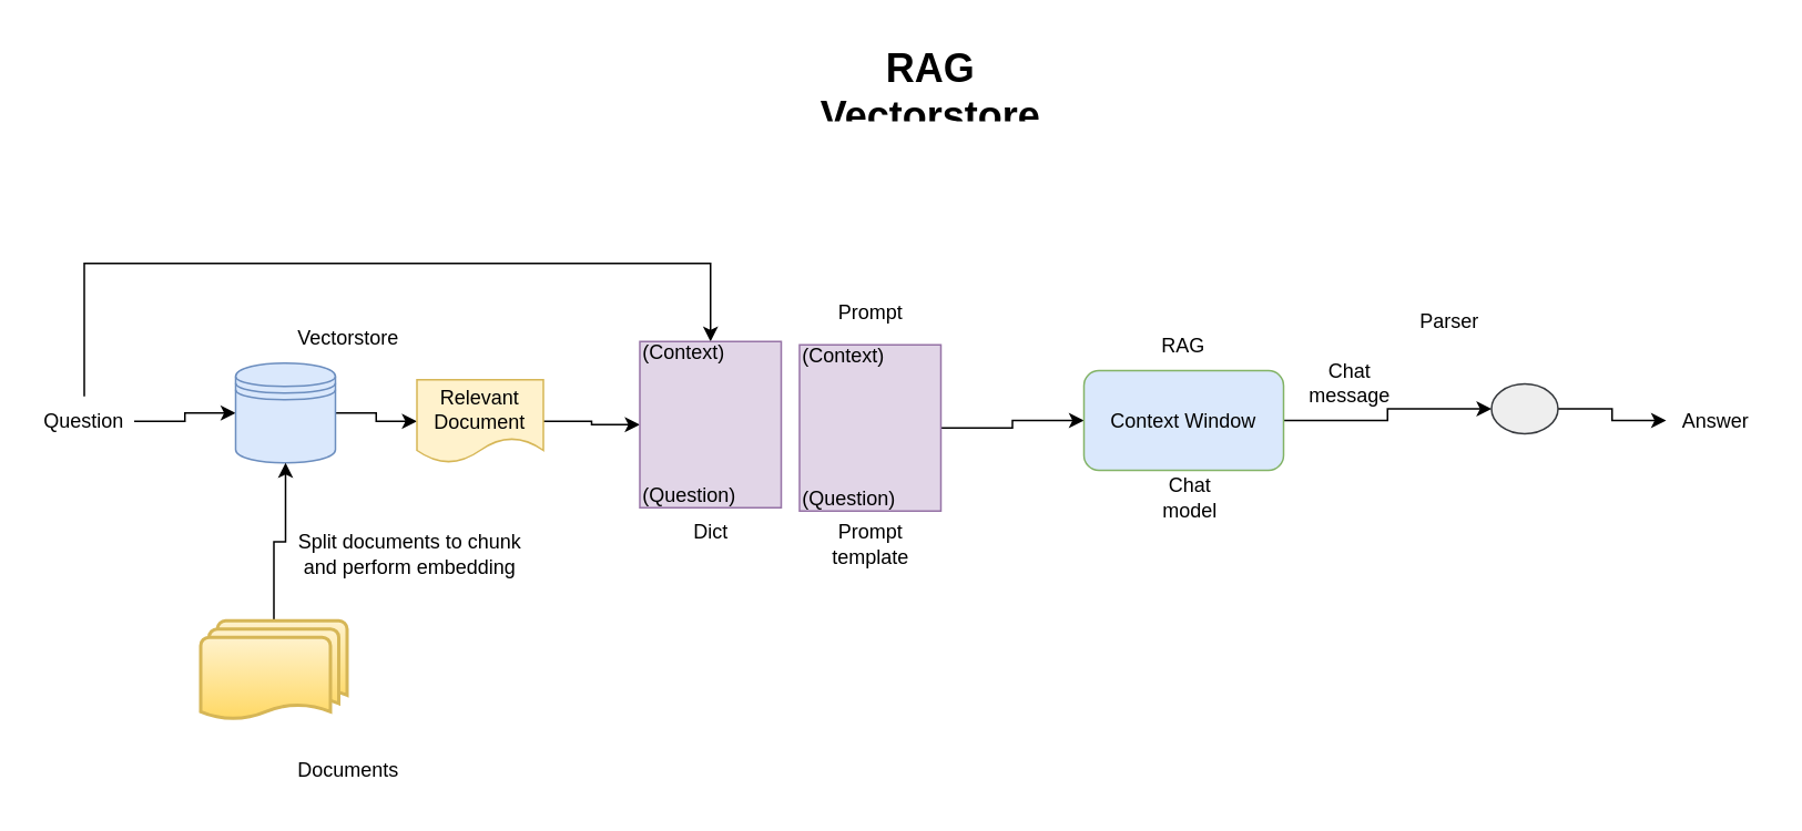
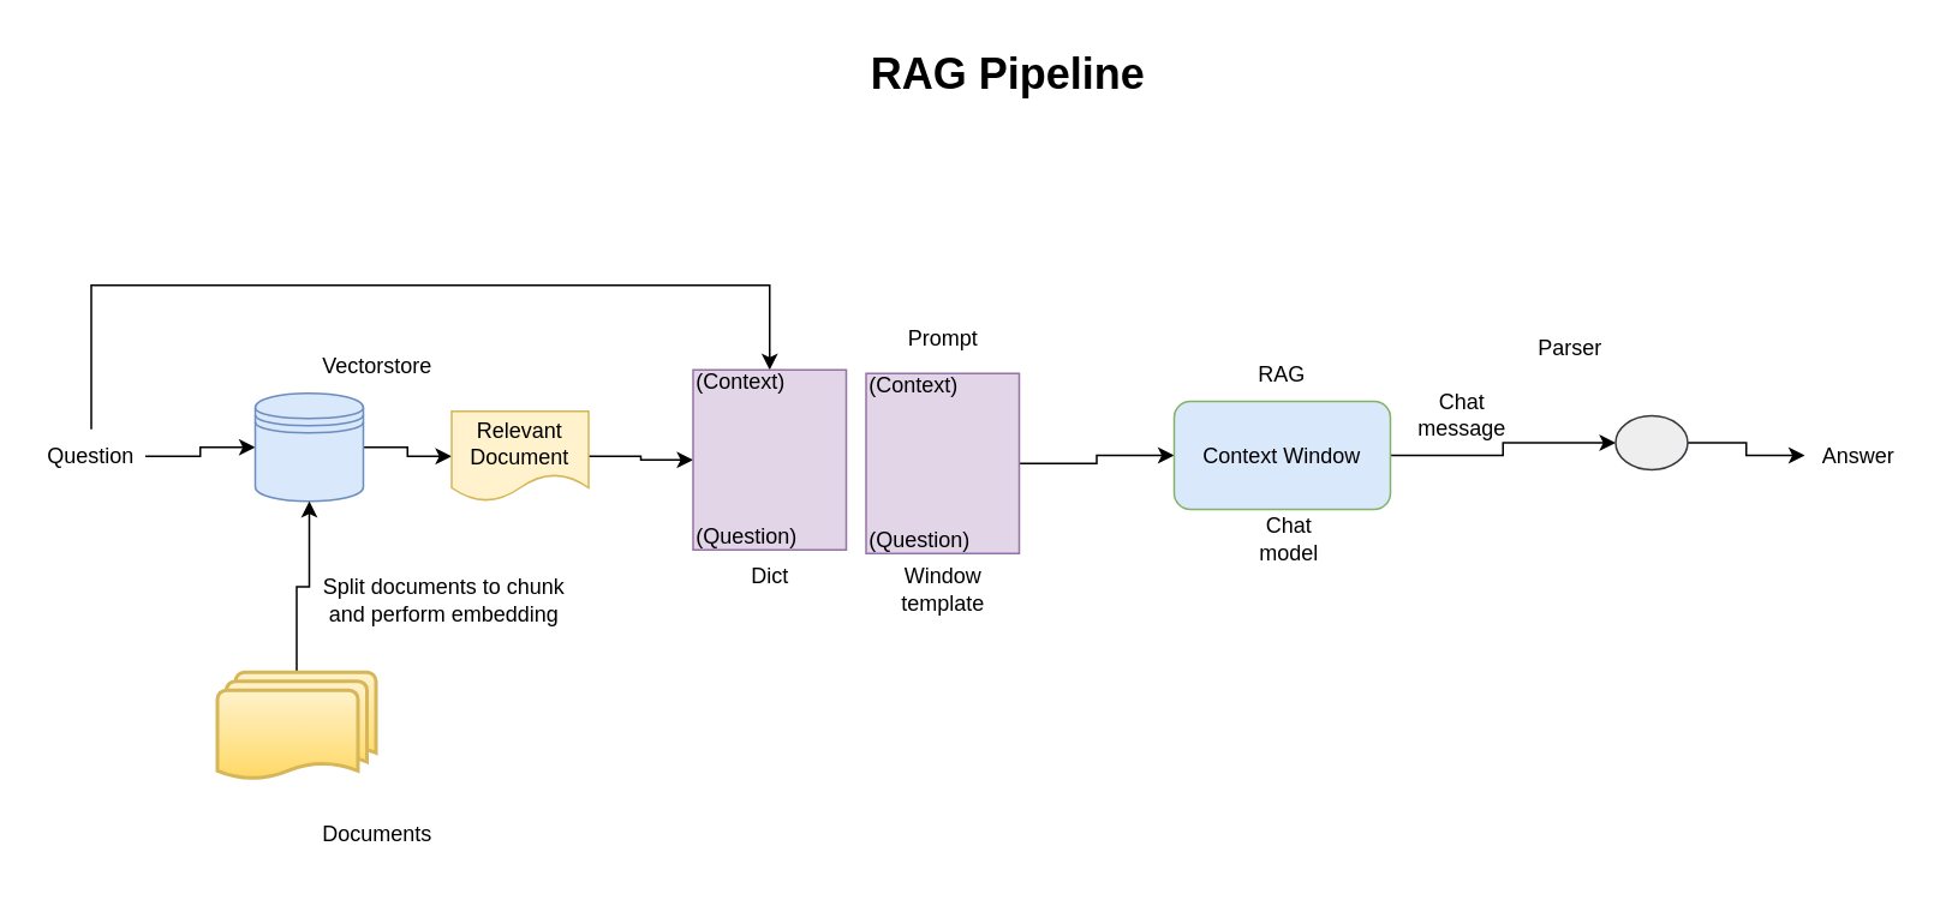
- <mxCell id="29" value="&lt;h1 style=&quot;margin-top: 0px;&quot;&gt;RAG Vectorstore&lt;/h1&gt;" style="text;html=1;whiteSpace=wrap;overflow=hidden;rounded=0;align=center;" vertex="1" parent="1"><mxGeometry x="469" y="20" width="180" height="50" as="geometry" /></mxCell>
+ <mxCell id="29" value="&lt;h1 style=&quot;margin-top: 0px;&quot;&gt;RAG Pipeline&lt;/h1&gt;" style="text;html=1;whiteSpace=wrap;overflow=hidden;rounded=0;align=center;" vertex="1" parent="1"><mxGeometry x="469" y="20" width="180" height="50" as="geometry" /></mxCell>
- <mxCell id="18" value="Prompt template" style="text;html=1;align=center;verticalAlign=middle;whiteSpace=wrap;rounded=0;" vertex="1" parent="1"><mxGeometry x="492.5" y="312" width="60" height="30" as="geometry" /></mxCell>
+ <mxCell id="18" value="Window template" style="text;html=1;align=center;verticalAlign=middle;whiteSpace=wrap;rounded=0;" vertex="1" parent="1"><mxGeometry x="492.5" y="312" width="60" height="30" as="geometry" /></mxCell>
